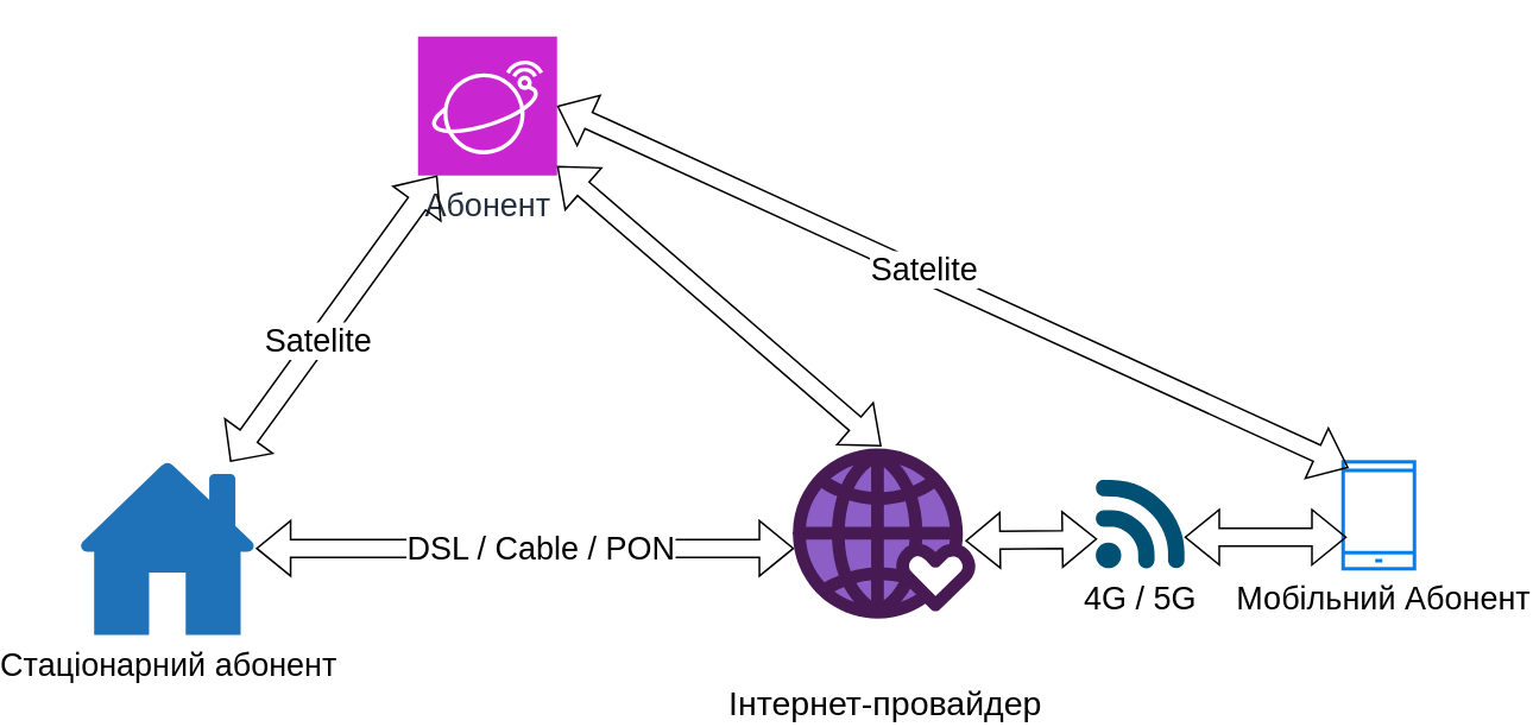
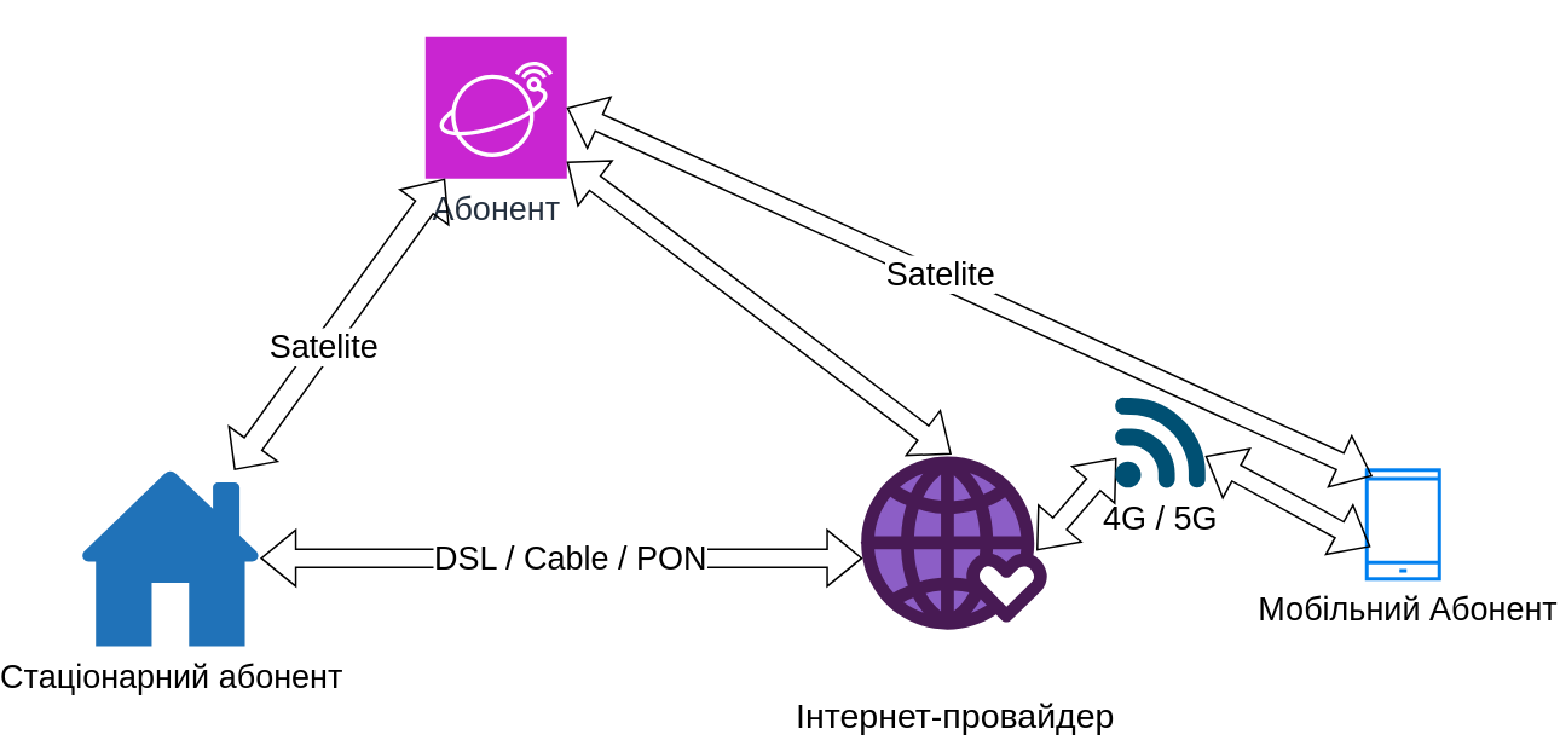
- <mxCell id="15" value="4G / 5G" style="points=[[0.005,0.09,0],[0.08,0,0],[0.76,0.25,0],[1,0.92,0],[0.91,0.995,0],[0.57,0.995,0],[0.045,0.955,0],[0.005,0.43,0]];verticalLabelPosition=bottom;sketch=0;html=1;verticalAlign=top;aspect=fixed;align=center;pointerEvents=1;shape=mxgraph.cisco19.3g_4g_indicator;fillColor=#005073;strokeColor=none;fontSize=18;" vertex="1" parent="1"><mxGeometry x="590" y="268.7" width="50" height="50" as="geometry" /></mxCell>
+ <mxCell id="15" value="4G / 5G" style="points=[[0.005,0.09,0],[0.08,0,0],[0.76,0.25,0],[1,0.92,0],[0.91,0.995,0],[0.57,0.995,0],[0.045,0.955,0],[0.005,0.43,0]];verticalLabelPosition=bottom;sketch=0;html=1;verticalAlign=top;aspect=fixed;align=center;pointerEvents=1;shape=mxgraph.cisco19.3g_4g_indicator;fillColor=#005073;strokeColor=none;fontSize=18;" vertex="1" parent="1"><mxGeometry x="590" y="218.7" width="50" height="50" as="geometry" /></mxCell>
- <mxCell id="2" value="&lt;font style=&quot;font-size: 19px;&quot;&gt;Інтернет-провайдер&lt;/font&gt;" style="verticalLabelPosition=bottom;aspect=fixed;html=1;shape=mxgraph.salesforce.non_profit;" vertex="1" parent="1"><mxGeometry x="420" y="251" width="103.01" height="95.8" as="geometry" /></mxCell>
+ <mxCell id="2" value="&lt;font style=&quot;font-size: 19px;&quot;&gt;Інтернет-провайдер&lt;/font&gt;" style="verticalLabelPosition=bottom;aspect=fixed;html=1;shape=mxgraph.salesforce.non_profit;" vertex="1" parent="1"><mxGeometry x="450" y="251" width="103.01" height="95.8" as="geometry" /></mxCell>
